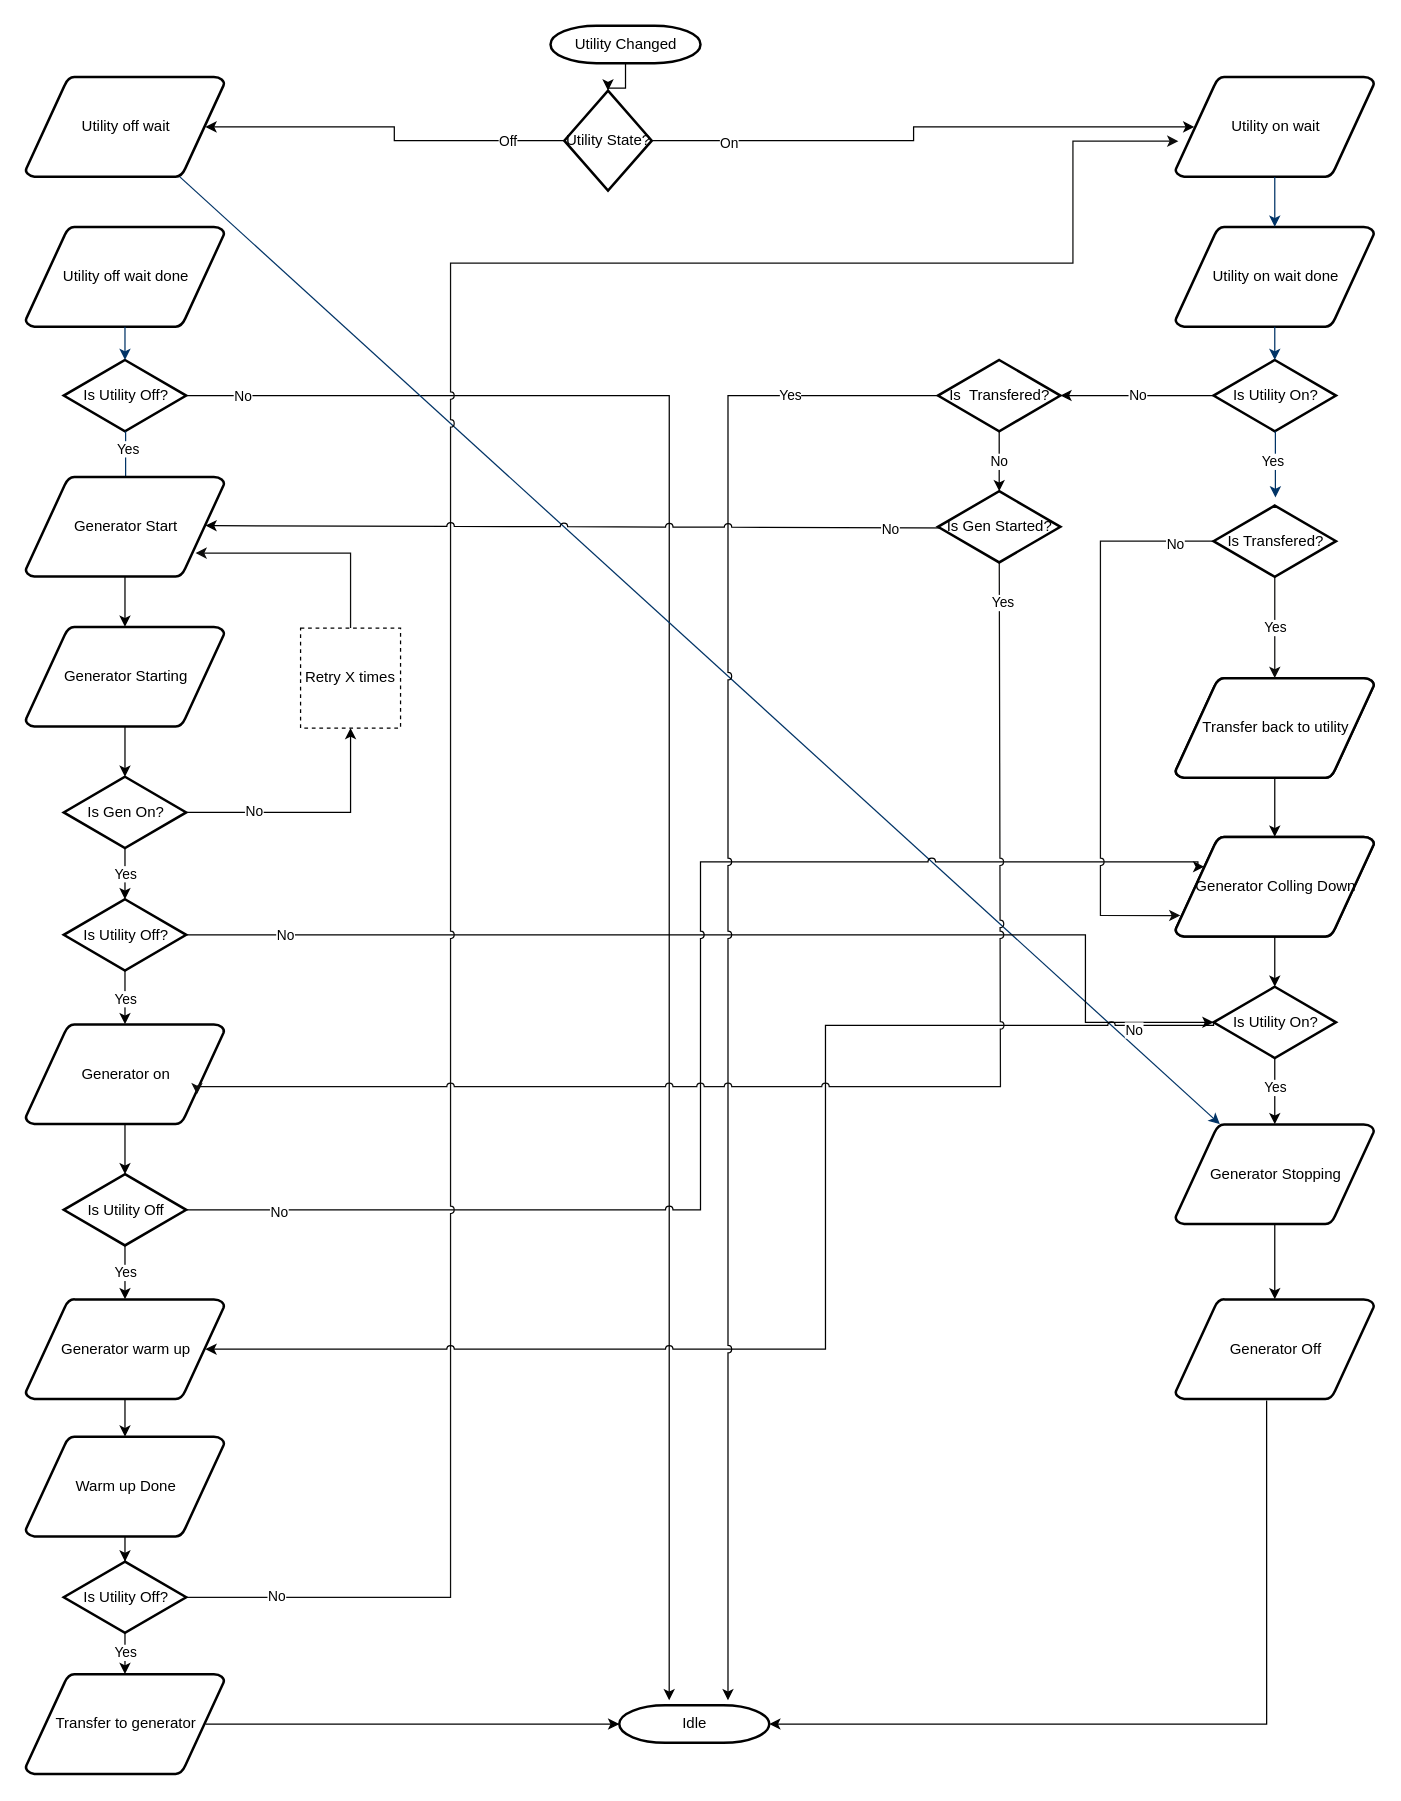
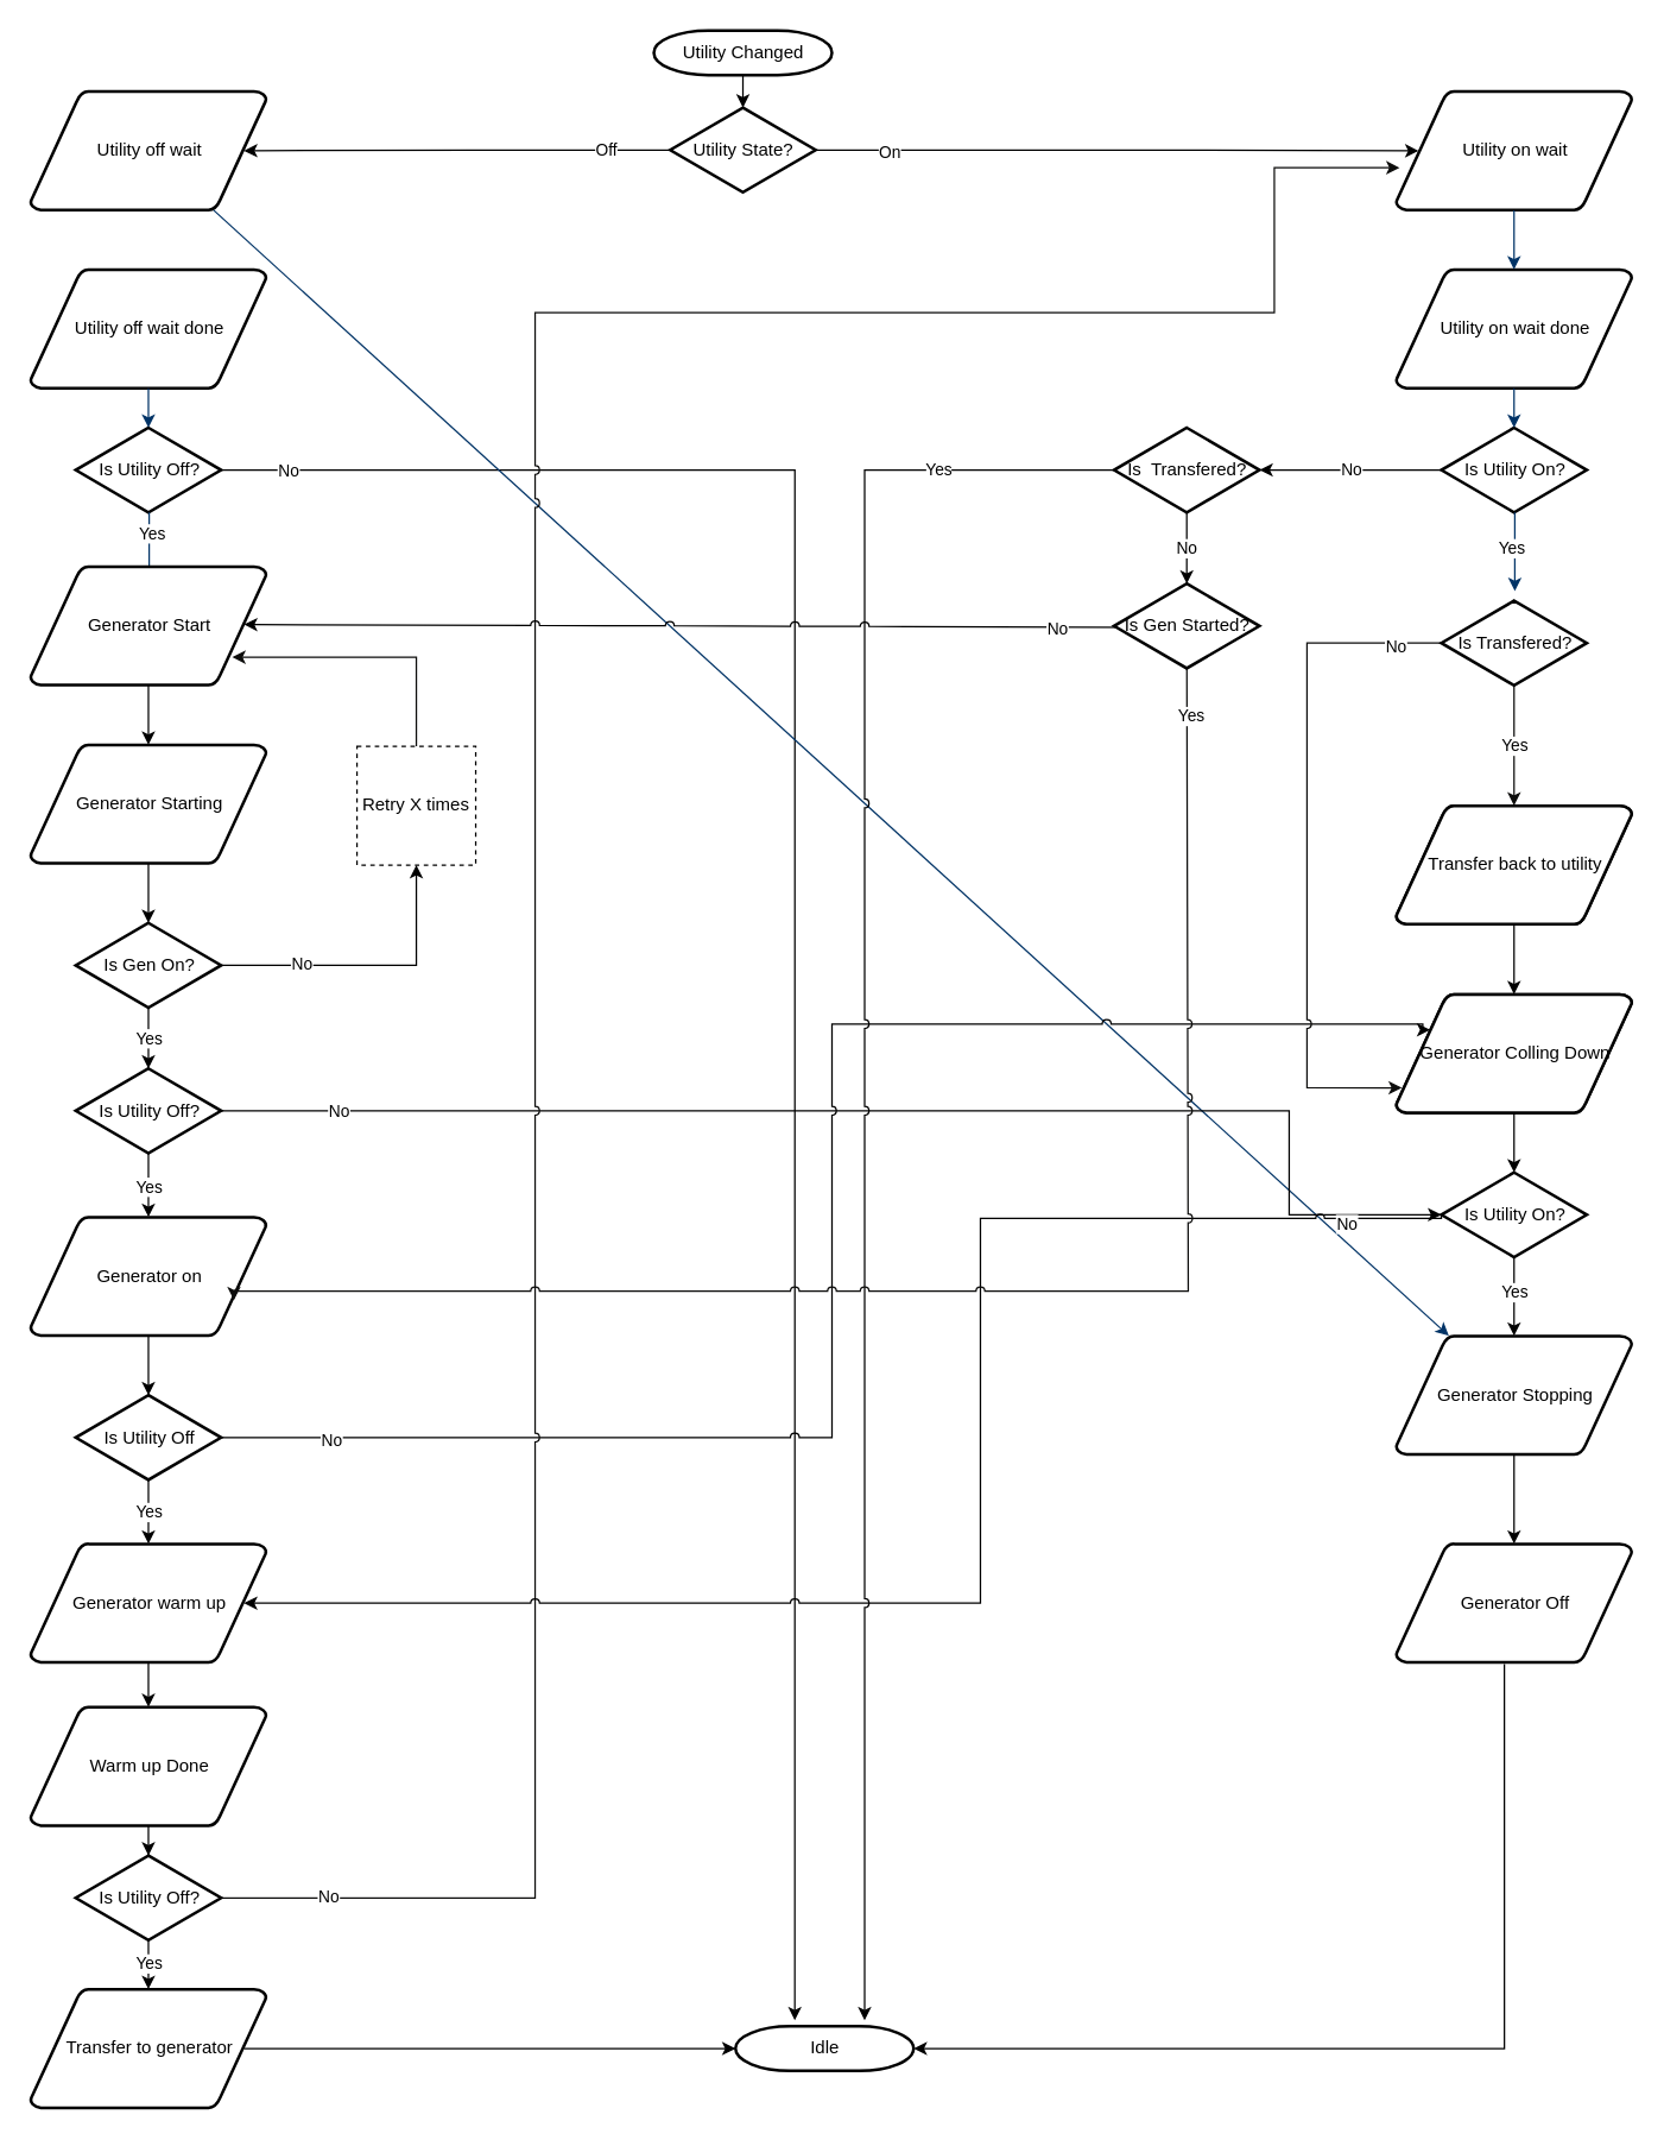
- <mxCell id="76" value="Utility State?" style="shape=mxgraph.flowchart.decision;strokeWidth=2;gradientColor=none;gradientDirection=north;fontStyle=0;html=1;" parent="1" vertex="1"><mxGeometry x="451" y="72" width="70" height="80" as="geometry" /></mxCell>
+ <mxCell id="76" value="Utility State?" style="shape=mxgraph.flowchart.decision;strokeWidth=2;gradientColor=none;gradientDirection=north;fontStyle=0;html=1;" parent="1" vertex="1"><mxGeometry x="451" y="72" width="98" height="57" as="geometry" /></mxCell>
